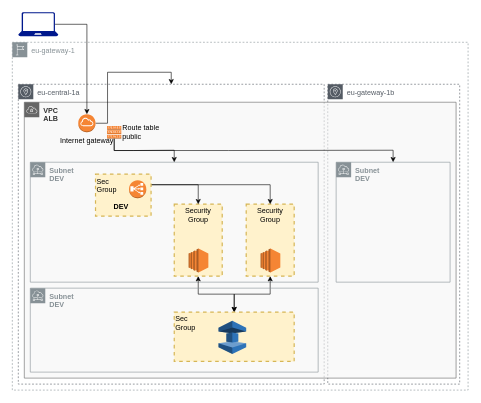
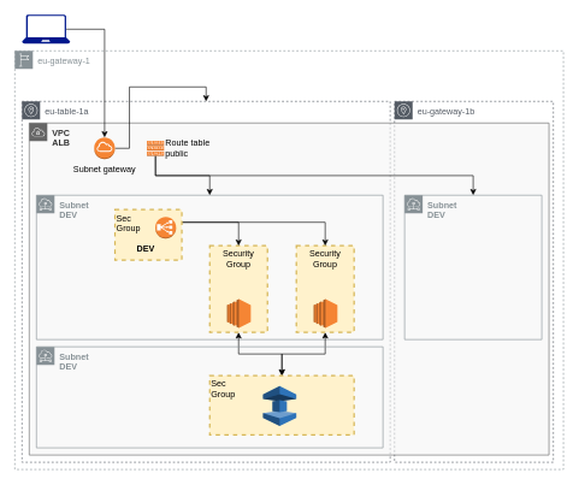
- <mxCell id="3" value="eu-central-1a" style="outlineConnect=0;gradientColor=none;html=1;whiteSpace=wrap;fontSize=12;fontStyle=0;shape=mxgraph.aws4.group;grIcon=mxgraph.aws4.group_availability_zone;strokeColor=#545B64;fillColor=none;verticalAlign=top;align=left;spacingLeft=30;fontColor=#545B64;dashed=1;" parent="1" vertex="1"><mxGeometry x="30" y="140" width="510" height="500" as="geometry" /></mxCell>
+ <mxCell id="3" value="eu-table-1a" style="outlineConnect=0;gradientColor=none;html=1;whiteSpace=wrap;fontSize=12;fontStyle=0;shape=mxgraph.aws4.group;grIcon=mxgraph.aws4.group_availability_zone;strokeColor=#545B64;fillColor=none;verticalAlign=top;align=left;spacingLeft=30;fontColor=#545B64;dashed=1;" parent="1" vertex="1"><mxGeometry x="30" y="140" width="510" height="500" as="geometry" /></mxCell>
- <mxCell id="13" value="Route table&lt;br&gt;public" style="outlineConnect=0;dashed=0;verticalLabelPosition=middle;verticalAlign=middle;align=left;html=1;shape=mxgraph.aws3.route_table;fillColor=#F58536;gradientColor=none;labelPosition=right;" parent="1" vertex="1"><mxGeometry x="178.02" y="209.5" width="23.71" height="21" as="geometry" /></mxCell>
+ <mxCell id="13" value="Route table&lt;br&gt;public" style="outlineConnect=0;dashed=0;verticalLabelPosition=middle;verticalAlign=middle;align=left;html=1;shape=mxgraph.aws3.route_table;fillColor=#F58536;gradientColor=none;labelPosition=right;" parent="1" vertex="1"><mxGeometry x="203.02" y="194.5" width="23.71" height="21" as="geometry" /></mxCell>
- <mxCell id="8" value="Internet gateway" style="outlineConnect=0;dashed=0;verticalLabelPosition=bottom;verticalAlign=top;align=center;html=1;shape=mxgraph.aws3.internet_gateway;fillColor=#F58534;gradientColor=none;" parent="1" vertex="1"><mxGeometry x="130" y="190" width="28.75" height="30" as="geometry" /></mxCell>
+ <mxCell id="8" value="Subnet gateway" style="outlineConnect=0;dashed=0;verticalLabelPosition=bottom;verticalAlign=top;align=center;html=1;shape=mxgraph.aws3.internet_gateway;fillColor=#F58534;gradientColor=none;" parent="1" vertex="1"><mxGeometry x="130" y="190" width="28.75" height="30" as="geometry" /></mxCell>
